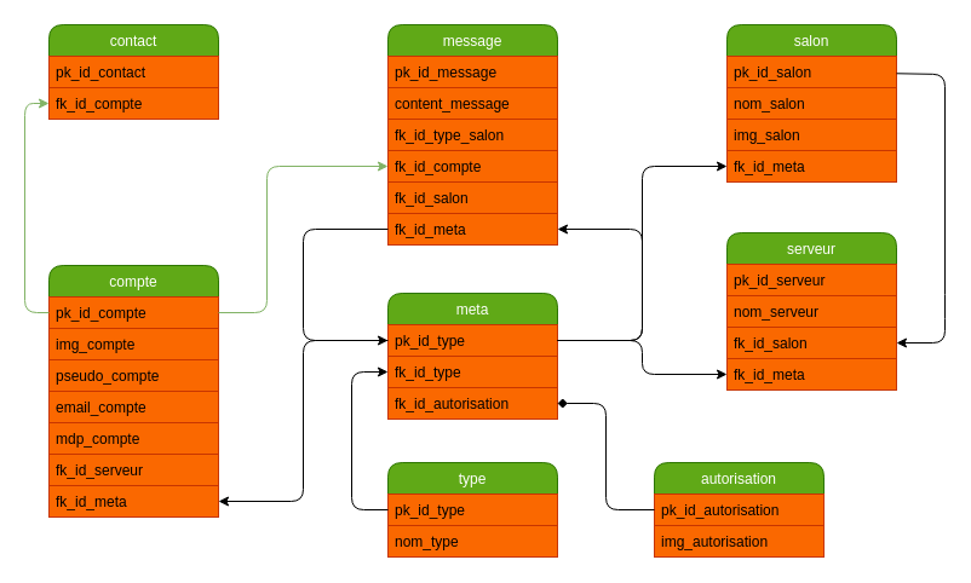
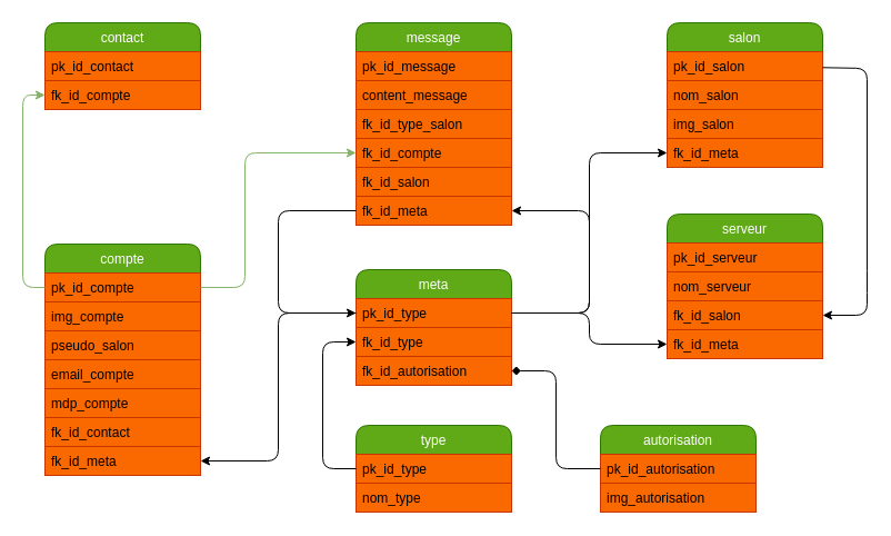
- <mxCell id="5" value="pseudo_compte" style="text;strokeColor=#C73500;fillColor=#fa6800;align=left;verticalAlign=top;spacingLeft=4;spacingRight=4;overflow=hidden;rotatable=0;points=[[0,0.5],[1,0.5]];portConstraint=eastwest;fontColor=#000000;" parent="2" vertex="1"><mxGeometry y="78" width="140" height="26" as="geometry" /></mxCell>
+ <mxCell id="5" value="pseudo_salon" style="text;strokeColor=#C73500;fillColor=#fa6800;align=left;verticalAlign=top;spacingLeft=4;spacingRight=4;overflow=hidden;rotatable=0;points=[[0,0.5],[1,0.5]];portConstraint=eastwest;fontColor=#000000;" parent="2" vertex="1"><mxGeometry y="78" width="140" height="26" as="geometry" /></mxCell>
- <mxCell id="8" value="fk_id_serveur" style="text;strokeColor=#C73500;fillColor=#fa6800;align=left;verticalAlign=top;spacingLeft=4;spacingRight=4;overflow=hidden;rotatable=0;points=[[0,0.5],[1,0.5]];portConstraint=eastwest;fontColor=#000000;" parent="2" vertex="1"><mxGeometry y="156" width="140" height="26" as="geometry" /></mxCell>
+ <mxCell id="8" value="fk_id_contact" style="text;strokeColor=#C73500;fillColor=#fa6800;align=left;verticalAlign=top;spacingLeft=4;spacingRight=4;overflow=hidden;rotatable=0;points=[[0,0.5],[1,0.5]];portConstraint=eastwest;fontColor=#000000;" parent="2" vertex="1"><mxGeometry y="156" width="140" height="26" as="geometry" /></mxCell>
